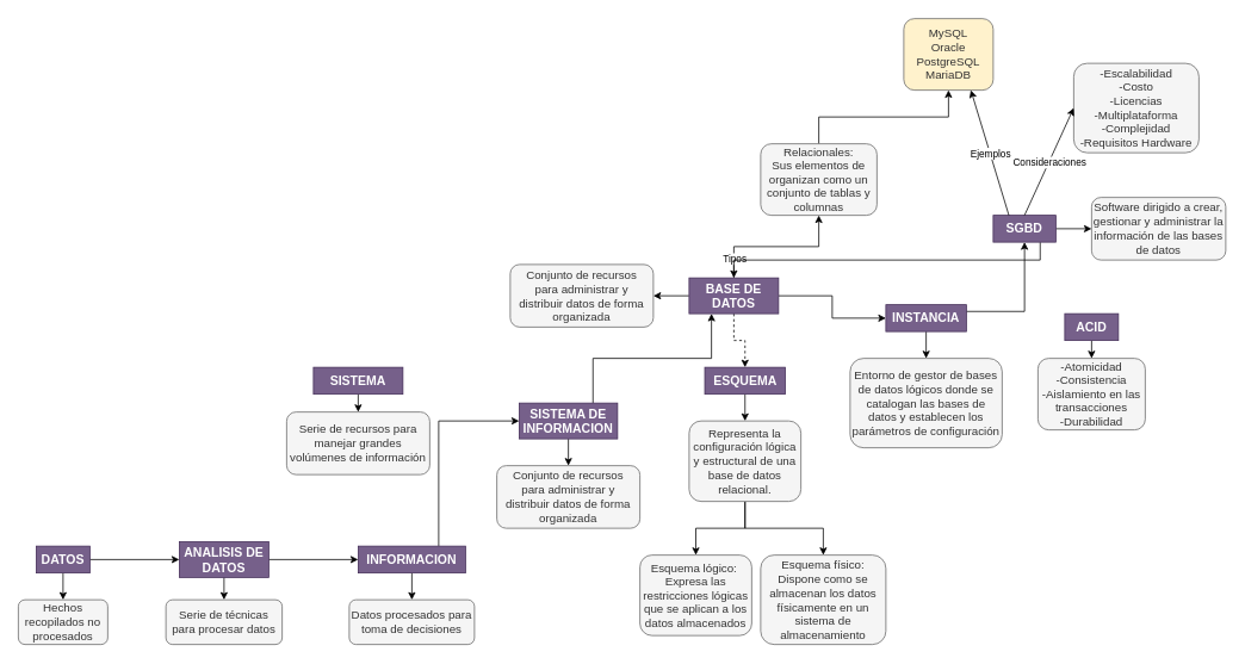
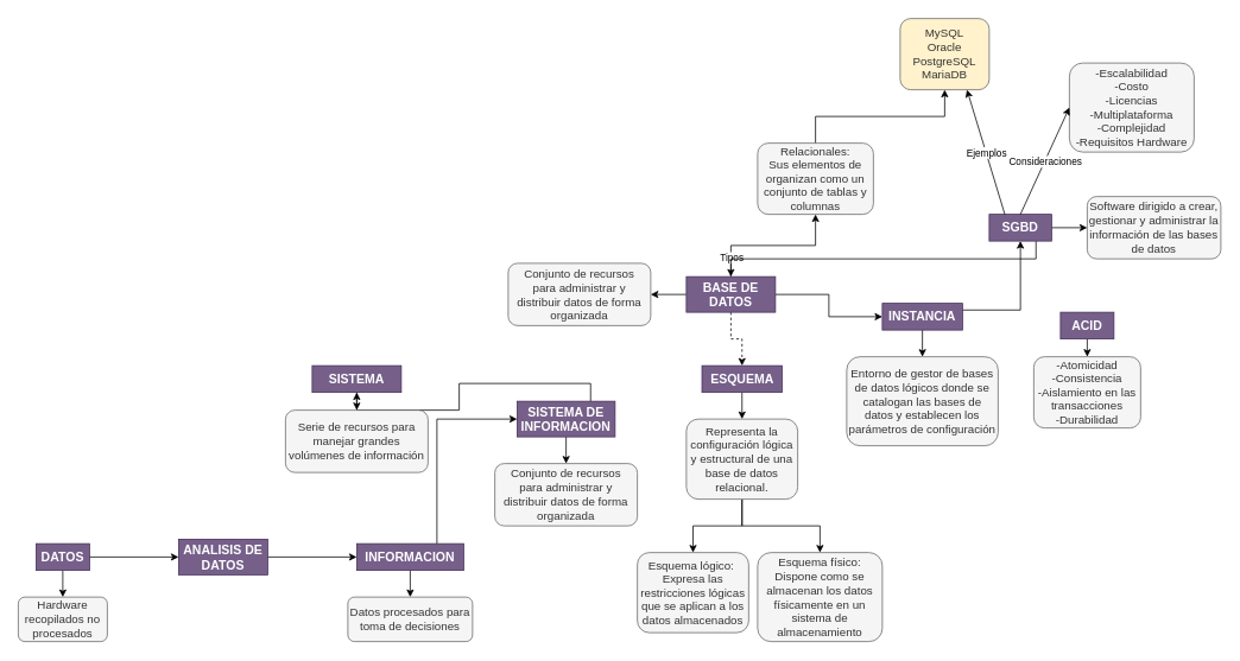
- <mxCell id="14" style="edgeStyle=orthogonalEdgeStyle;rounded=0;orthogonalLoop=1;jettySize=auto;html=1;exitX=0.75;exitY=0;exitDx=0;exitDy=0;entryX=0.25;entryY=1;entryDx=0;entryDy=0;" edge="1" parent="1" source="15" target="21"><mxGeometry relative="1" as="geometry" /></mxCell>
+ <mxCell id="14" style="edgeStyle=orthogonalEdgeStyle;rounded=0;orthogonalLoop=1;jettySize=auto;html=1;exitX=0.75;exitY=0;exitDx=0;exitDy=0;" edge="1" parent="1" source="15" target="12"><mxGeometry relative="1" as="geometry" /></mxCell>
- <mxCell id="6" style="edgeStyle=orthogonalEdgeStyle;rounded=0;orthogonalLoop=1;jettySize=auto;html=1;exitX=0.5;exitY=1;exitDx=0;exitDy=0;entryX=0.5;entryY=0;entryDx=0;entryDy=0;" edge="1" parent="1" source="7" target="33"><mxGeometry relative="1" as="geometry" /></mxCell>
- <mxCell id="32" value="&lt;div style=&quot;font-size: 13px;&quot;&gt;Hechos&lt;/div&gt;&lt;div style=&quot;font-size: 13px;&quot;&gt;recopilados no&lt;/div&gt;&lt;div style=&quot;font-size: 13px;&quot;&gt;procesados&lt;/div&gt;" style="rounded=1;whiteSpace=wrap;html=1;fillColor=#f5f5f5;strokeColor=#666666;fontColor=#333333;fontSize=13;" vertex="1" parent="1"><mxGeometry x="20" y="670" width="100" height="50" as="geometry" /></mxCell>
+ <mxCell id="32" value="&lt;div style=&quot;font-size: 13px;&quot;&gt;Hardware&lt;/div&gt;&lt;div style=&quot;font-size: 13px;&quot;&gt;recopilados no&lt;/div&gt;&lt;div style=&quot;font-size: 13px;&quot;&gt;procesados&lt;/div&gt;" style="rounded=1;whiteSpace=wrap;html=1;fillColor=#f5f5f5;strokeColor=#666666;fontColor=#333333;fontSize=13;" vertex="1" parent="1"><mxGeometry x="20" y="670" width="100" height="50" as="geometry" /></mxCell>
- <mxCell id="33" value="&lt;div style=&quot;font-size: 13px;&quot;&gt;Serie de técnicas para procesar datos&lt;/div&gt;" style="rounded=1;whiteSpace=wrap;html=1;fillColor=#f5f5f5;strokeColor=#666666;fontColor=#333333;fontSize=13;" vertex="1" parent="1"><mxGeometry x="185" y="670" width="130" height="50" as="geometry" /></mxCell>
